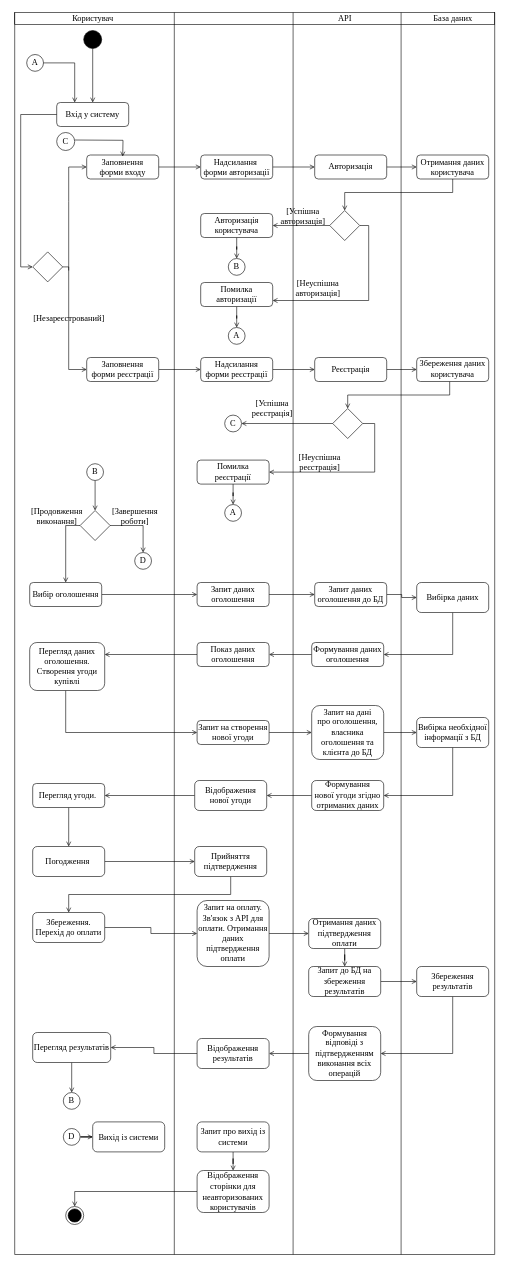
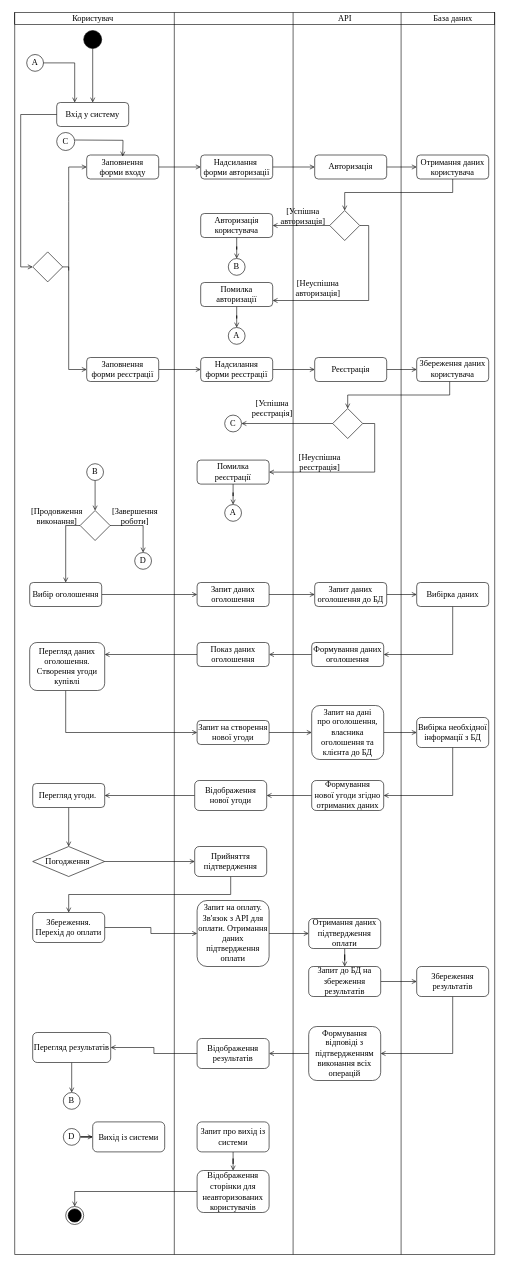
- <mxCell id="26" value="[Незареєстрований]" style="text;html=1;align=center;verticalAlign=middle;resizable=0;points=[];autosize=1;strokeColor=none;fillColor=none;fontFamily=Times New Roman;fontSize=14;" parent="1" vertex="1"><mxGeometry x="49" y="520" width="130" height="20" as="geometry" /></mxCell>
- <mxCell id="74" value="&lt;font face=&quot;Times New Roman&quot;&gt;&lt;span style=&quot;font-size: 14px&quot;&gt;Вибірка даних&lt;br&gt;&lt;/span&gt;&lt;/font&gt;" style="rounded=1;whiteSpace=wrap;html=1;strokeWidth=1;fillColor=#FFFFFF;" parent="1" vertex="1"><mxGeometry x="694" y="970" width="120" height="50" as="geometry" /></mxCell>
+ <mxCell id="74" value="&lt;font face=&quot;Times New Roman&quot;&gt;&lt;span style=&quot;font-size: 14px&quot;&gt;Вибірка даних&lt;br&gt;&lt;/span&gt;&lt;/font&gt;" style="rounded=1;whiteSpace=wrap;html=1;strokeWidth=1;fillColor=#FFFFFF;" parent="1" vertex="1"><mxGeometry x="694" y="970" width="120" height="40" as="geometry" /></mxCell>
- <mxCell id="94" value="&lt;span style=&quot;font-family: &amp;quot;Times New Roman&amp;quot;; font-size: 14px;&quot;&gt;Погодження&amp;nbsp;&lt;/span&gt;&lt;font face=&quot;Times New Roman&quot;&gt;&lt;span style=&quot;font-size: 14px&quot;&gt;&lt;br&gt;&lt;/span&gt;&lt;/font&gt;" style="rounded=1;whiteSpace=wrap;html=1;strokeWidth=1;fillColor=#FFFFFF;" parent="1" vertex="1"><mxGeometry x="54" y="1410" width="120" height="50" as="geometry" /></mxCell>
+ <mxCell id="94" value="&lt;span style=&quot;font-family: &amp;quot;Times New Roman&amp;quot;; font-size: 14px;&quot;&gt;Погодження&amp;nbsp;&lt;/span&gt;&lt;font face=&quot;Times New Roman&quot;&gt;&lt;span style=&quot;font-size: 14px&quot;&gt;&lt;br&gt;&lt;/span&gt;&lt;/font&gt;" style="rhombus;whiteSpace=wrap;html=1;strokeWidth=1;fillColor=#FFFFFF;" parent="1" vertex="1"><mxGeometry x="54" y="1410" width="120" height="50" as="geometry" /></mxCell>
